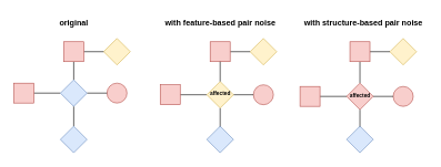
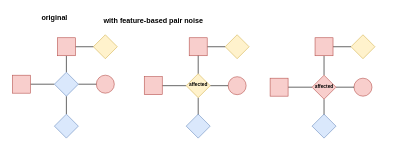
- <mxCell id="36" value="&lt;font style=&quot;font-size: 12px;&quot;&gt;original&lt;/font&gt;" style="text;html=1;align=center;verticalAlign=middle;resizable=0;points=[];autosize=1;strokeColor=none;fillColor=none;fontStyle=1" parent="1" vertex="1"><mxGeometry x="80" y="20" width="60" height="30" as="geometry" /></mxCell>
+ <mxCell id="36" value="&lt;font style=&quot;font-size: 12px;&quot;&gt;original&lt;/font&gt;" style="text;html=1;align=center;verticalAlign=middle;resizable=0;points=[];autosize=1;strokeColor=none;fillColor=none;fontStyle=1" parent="1" vertex="1"><mxGeometry x="60" y="15" width="60" height="30" as="geometry" /></mxCell>
- <mxCell id="34" value="&lt;font style=&quot;font-size: 12px;&quot;&gt;with feature-based pair noise&lt;/font&gt;" style="text;html=1;align=center;verticalAlign=middle;resizable=0;points=[];autosize=1;strokeColor=none;fillColor=none;fontStyle=1" parent="1" vertex="1"><mxGeometry x="240" y="20" width="180" height="30" as="geometry" /></mxCell>
+ <mxCell id="34" value="&lt;font style=&quot;font-size: 12px;&quot;&gt;with feature-based pair noise&lt;/font&gt;" style="text;html=1;align=center;verticalAlign=middle;resizable=0;points=[];autosize=1;strokeColor=none;fillColor=none;fontStyle=1" parent="1" vertex="1"><mxGeometry x="165" y="20" width="180" height="30" as="geometry" /></mxCell>
- <mxCell id="35" value="&lt;font style=&quot;font-size: 12px;&quot;&gt;with structure-based pair noise&lt;/font&gt;" style="text;html=1;align=center;verticalAlign=middle;resizable=0;points=[];autosize=1;strokeColor=none;fillColor=none;fontStyle=1" parent="1" vertex="1"><mxGeometry x="450" y="20" width="190" height="30" as="geometry" /></mxCell>
